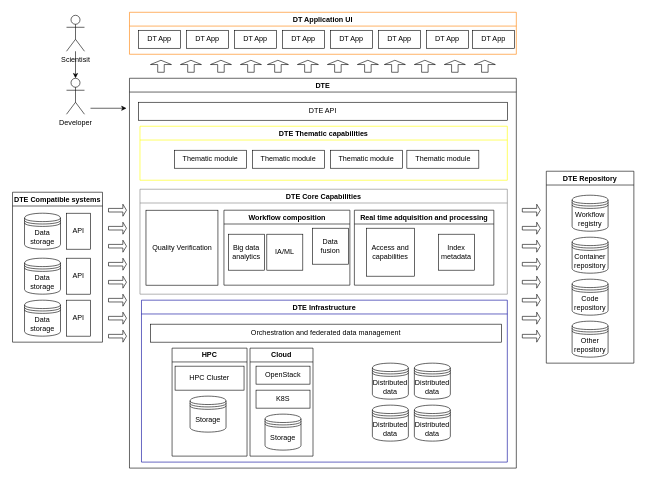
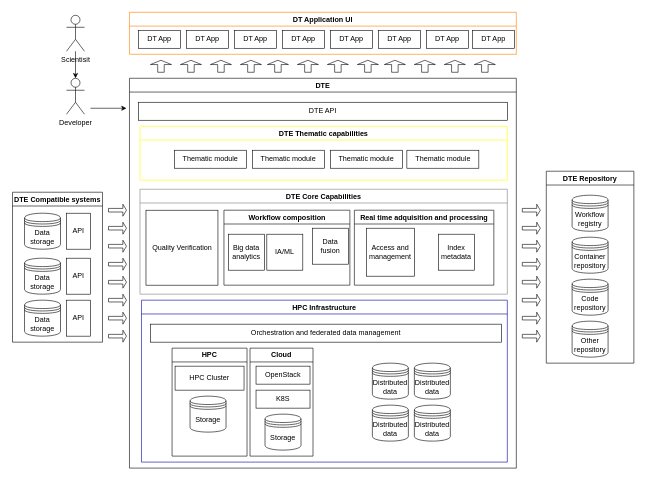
- <mxCell id="27" value="Access and capabilities" style="whiteSpace=wrap;html=1;aspect=fixed;" vertex="1" parent="26"><mxGeometry x="20" y="30" width="80" height="80" as="geometry" /></mxCell>
+ <mxCell id="27" value="Access and management" style="whiteSpace=wrap;html=1;aspect=fixed;" vertex="1" parent="26"><mxGeometry x="20" y="30" width="80" height="80" as="geometry" /></mxCell>
- <mxCell id="29" value="DTE Infrastructure" style="swimlane;strokeColor=#000099;" vertex="1" parent="13"><mxGeometry x="20" y="370" width="610" height="270" as="geometry" /></mxCell>
+ <mxCell id="29" value="HPC Infrastructure" style="swimlane;strokeColor=#000099;" vertex="1" parent="13"><mxGeometry x="20" y="370" width="610" height="270" as="geometry" /></mxCell>
